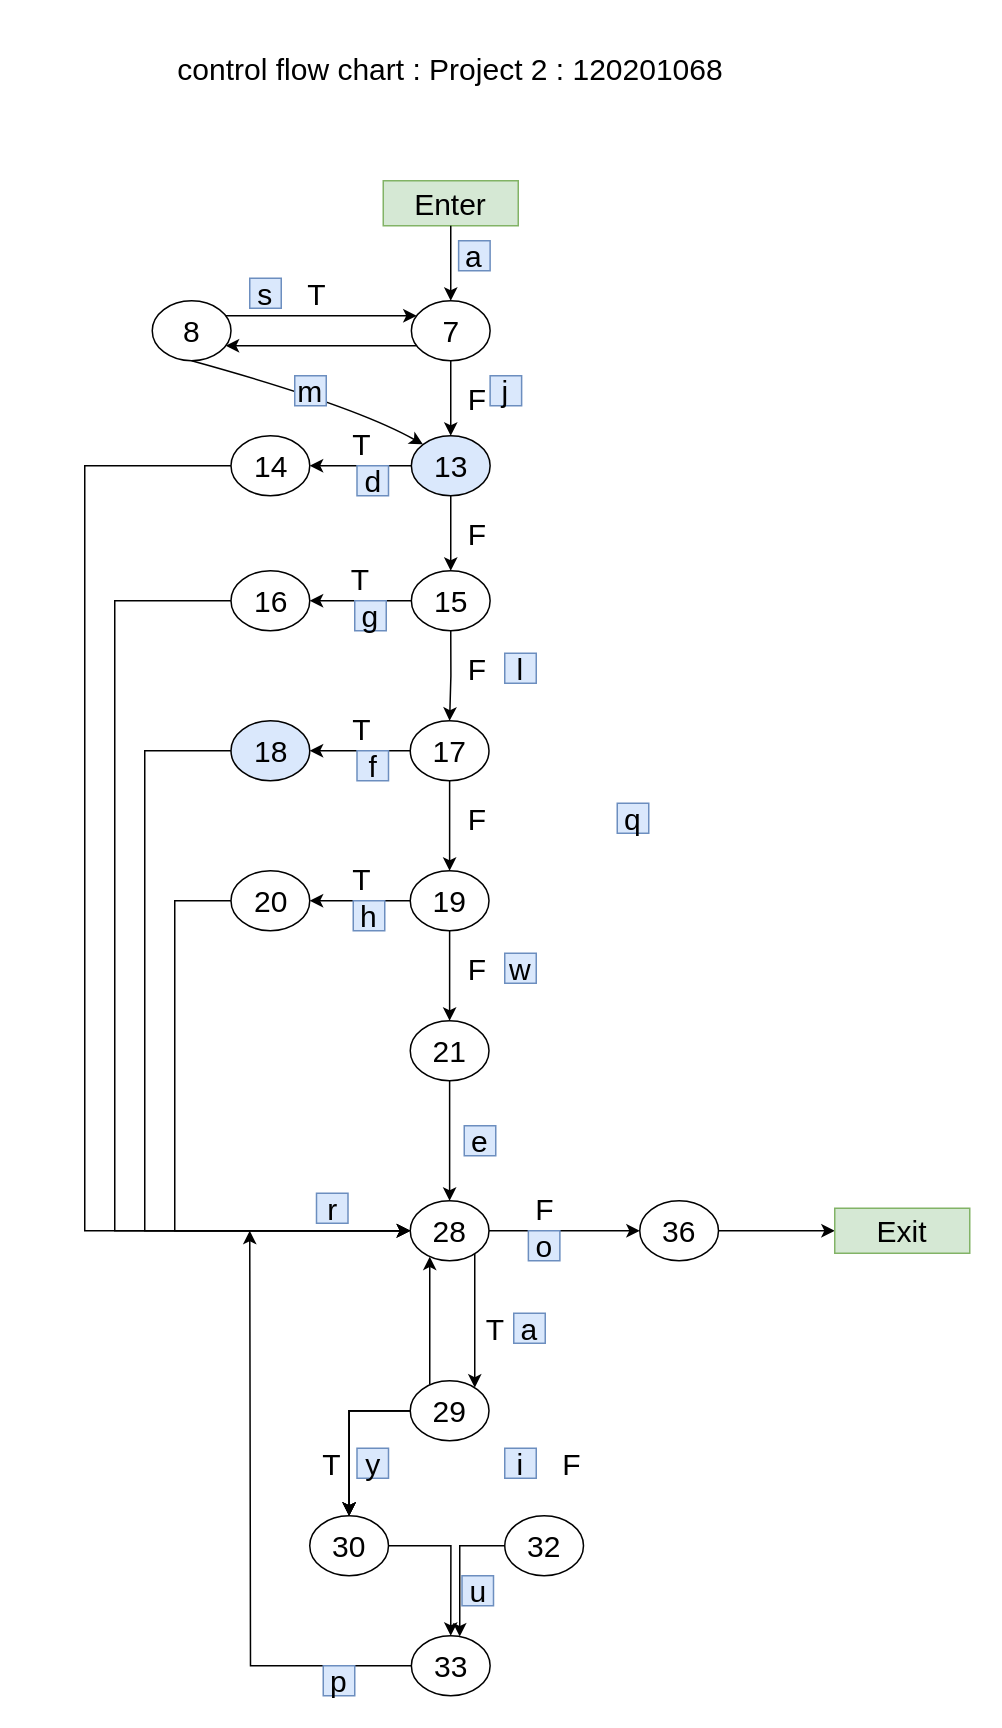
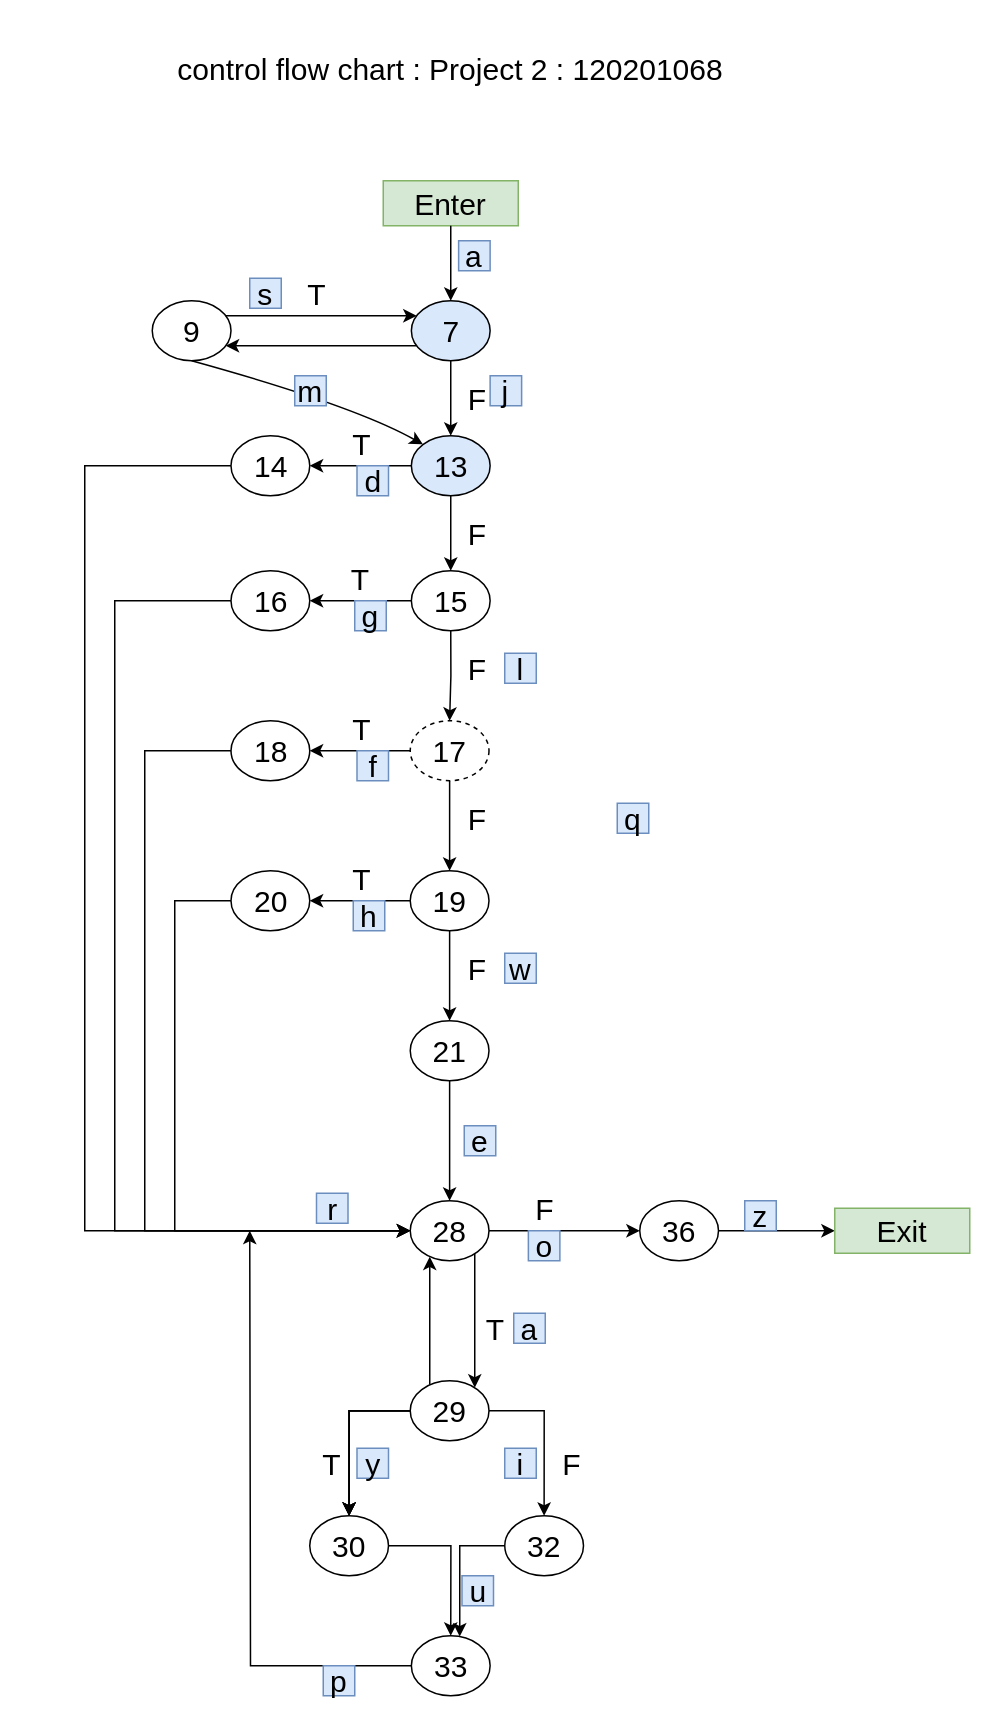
- <mxCell id="8" value="&lt;font style=&quot;font-size: 20px;&quot;&gt;8&lt;/font&gt;" style="ellipse;whiteSpace=wrap;html=1;" parent="1" vertex="1"><mxGeometry x="101" y="200" width="52.5" height="40" as="geometry" /></mxCell>
+ <mxCell id="8" value="&lt;font style=&quot;font-size: 20px;&quot;&gt;9&lt;/font&gt;" style="ellipse;whiteSpace=wrap;html=1;" parent="1" vertex="1"><mxGeometry x="101" y="200" width="52.5" height="40" as="geometry" /></mxCell>
- <mxCell id="6" value="&lt;font style=&quot;font-size: 20px;&quot;&gt;7&lt;/font&gt;" style="ellipse;whiteSpace=wrap;html=1;" parent="1" vertex="1"><mxGeometry x="273.75" y="200" width="52.5" height="40" as="geometry" /></mxCell>
+ <mxCell id="6" value="&lt;font style=&quot;font-size: 20px;&quot;&gt;7&lt;/font&gt;" style="ellipse;whiteSpace=wrap;html=1;fillColor=#dae8fc;" parent="1" vertex="1"><mxGeometry x="273.75" y="200" width="52.5" height="40" as="geometry" /></mxCell>
- <mxCell id="31" value="&lt;font style=&quot;font-size: 20px;&quot;&gt;18&lt;/font&gt;" style="ellipse;whiteSpace=wrap;html=1;fillColor=#dae8fc;" parent="1" vertex="1"><mxGeometry x="153.5" y="480" width="52.5" height="40" as="geometry" /></mxCell>
+ <mxCell id="31" value="&lt;font style=&quot;font-size: 20px;&quot;&gt;18&lt;/font&gt;" style="ellipse;whiteSpace=wrap;html=1;" parent="1" vertex="1"><mxGeometry x="153.5" y="480" width="52.5" height="40" as="geometry" /></mxCell>
- <mxCell id="28" value="&lt;font style=&quot;font-size: 20px;&quot;&gt;17&lt;/font&gt;" style="ellipse;whiteSpace=wrap;html=1;" parent="1" vertex="1"><mxGeometry x="273" y="480" width="52.5" height="40" as="geometry" /></mxCell>
+ <mxCell id="28" value="&lt;font style=&quot;font-size: 20px;&quot;&gt;17&lt;/font&gt;" style="ellipse;whiteSpace=wrap;html=1;dashed=1;" parent="1" vertex="1"><mxGeometry x="273" y="480" width="52.5" height="40" as="geometry" /></mxCell>
+ <mxCell id="78" value="&lt;font style=&quot;font-size: 20px;&quot;&gt;z&lt;/font&gt;" style="text;html=1;strokeColor=#6c8ebf;fillColor=#dae8fc;align=center;verticalAlign=middle;whiteSpace=wrap;rounded=0;" vertex="1" parent="1"><mxGeometry x="496" y="800" width="21" height="20" as="geometry" /></mxCell>
+ <mxCell id="51" value="" style="edgeStyle=orthogonalEdgeStyle;rounded=0;orthogonalLoop=1;jettySize=auto;html=1;" parent="1" source="52" target="56" edge="1"><mxGeometry relative="1" as="geometry" /></mxCell>
